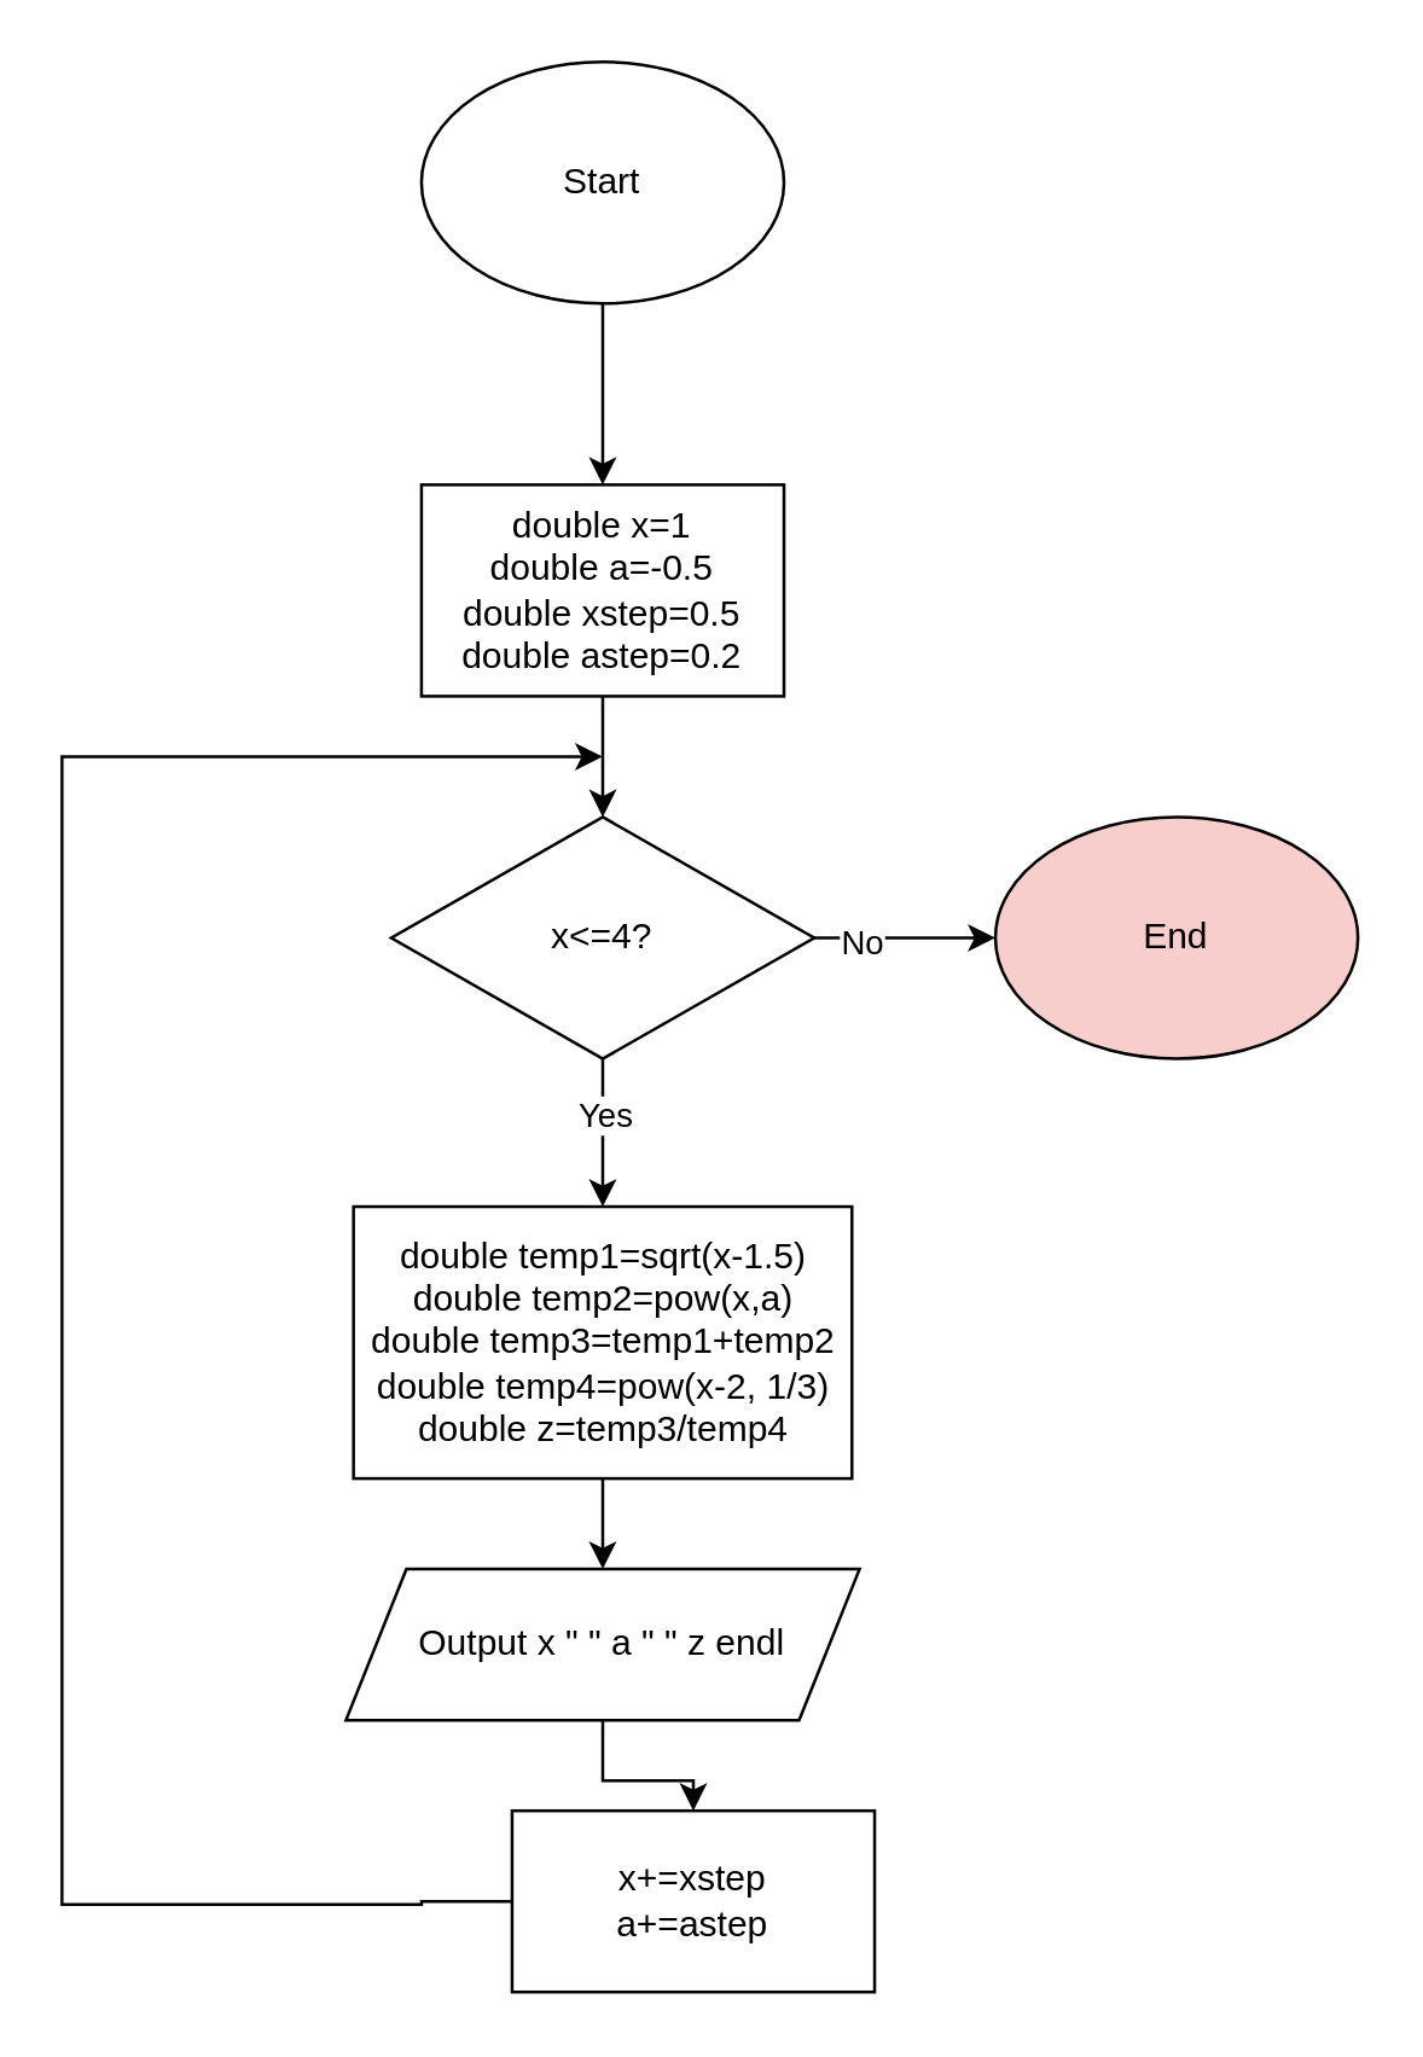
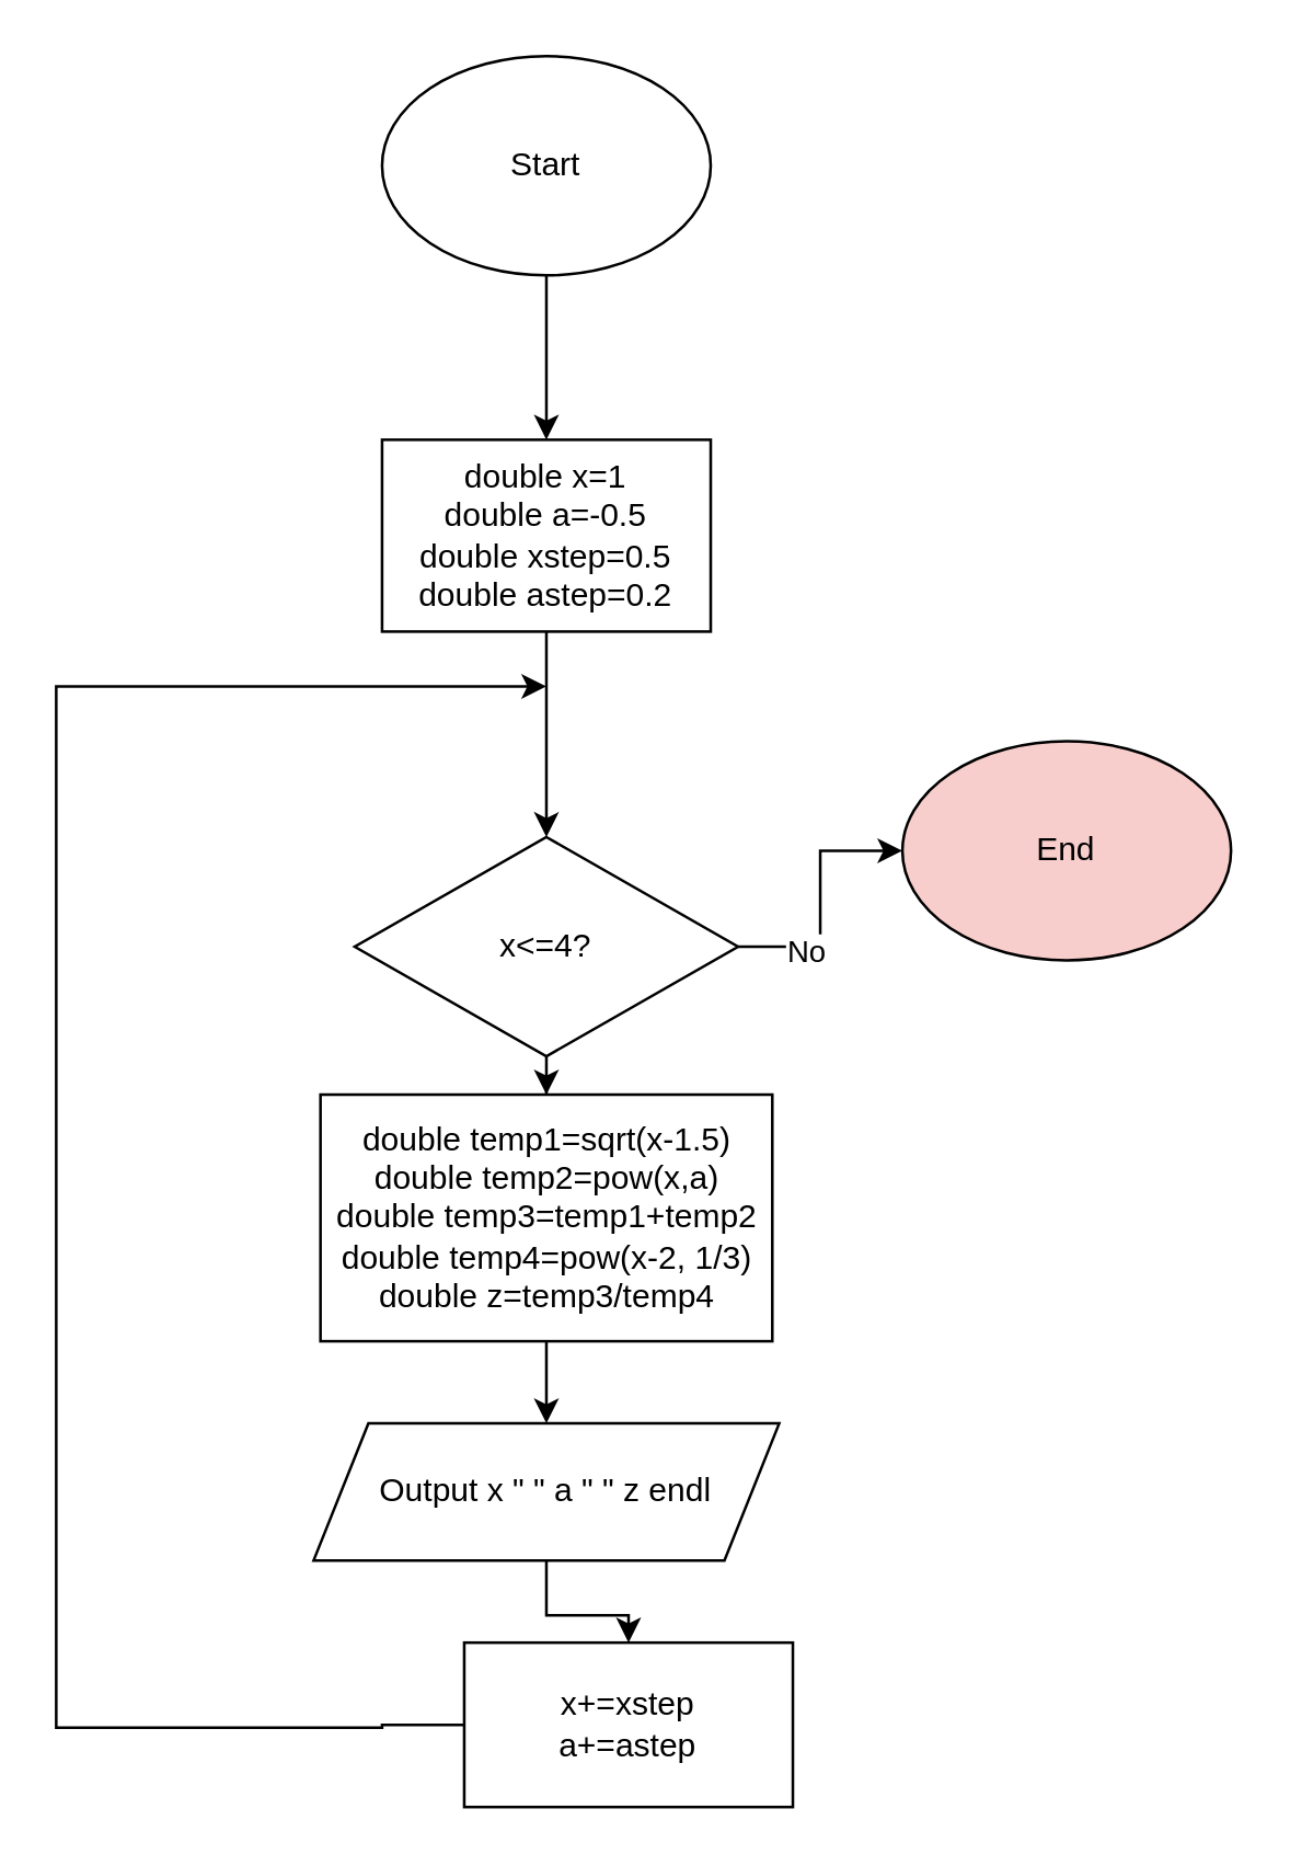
- <mxCell id="10" value="x&amp;lt;=4?" style="rhombus;whiteSpace=wrap;html=1;" vertex="1" parent="1"><mxGeometry x="129" y="270" width="140" height="80" as="geometry" /></mxCell>
+ <mxCell id="10" value="x&amp;lt;=4?" style="rhombus;whiteSpace=wrap;html=1;" vertex="1" parent="1"><mxGeometry x="129" y="305" width="140" height="80" as="geometry" /></mxCell>
